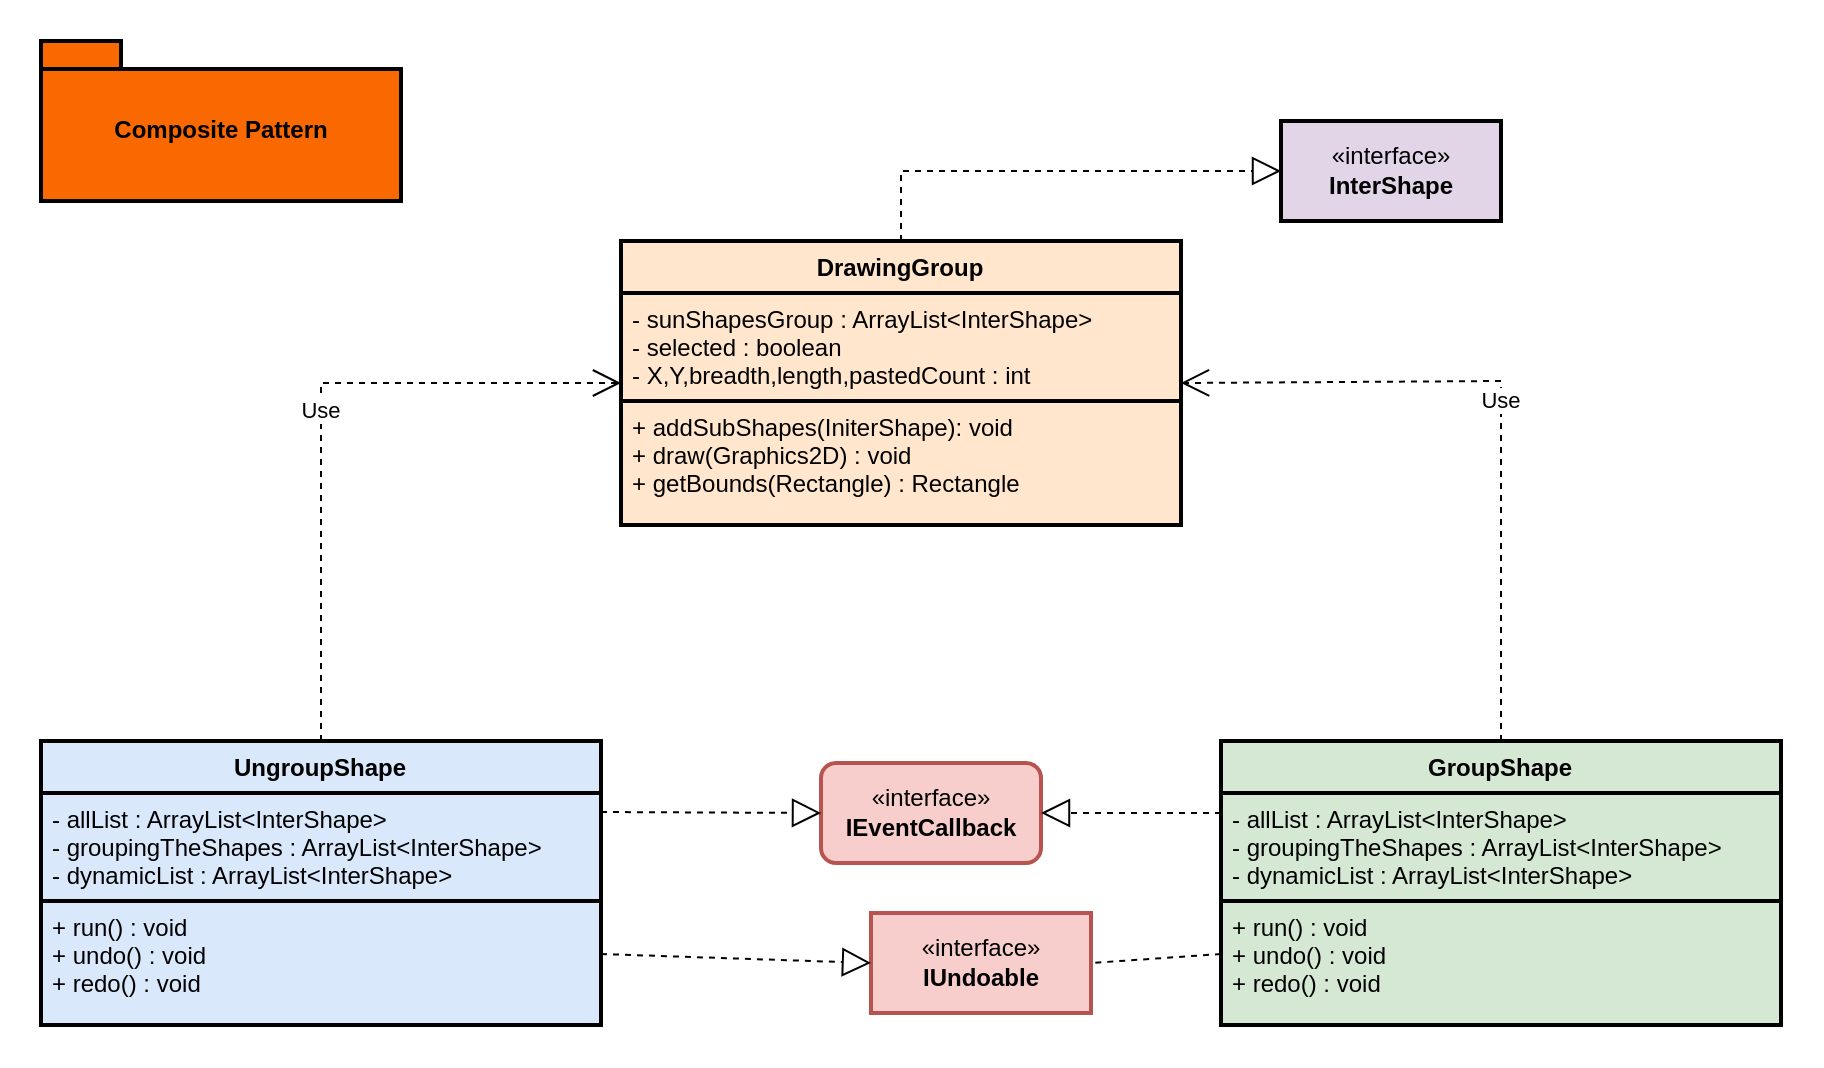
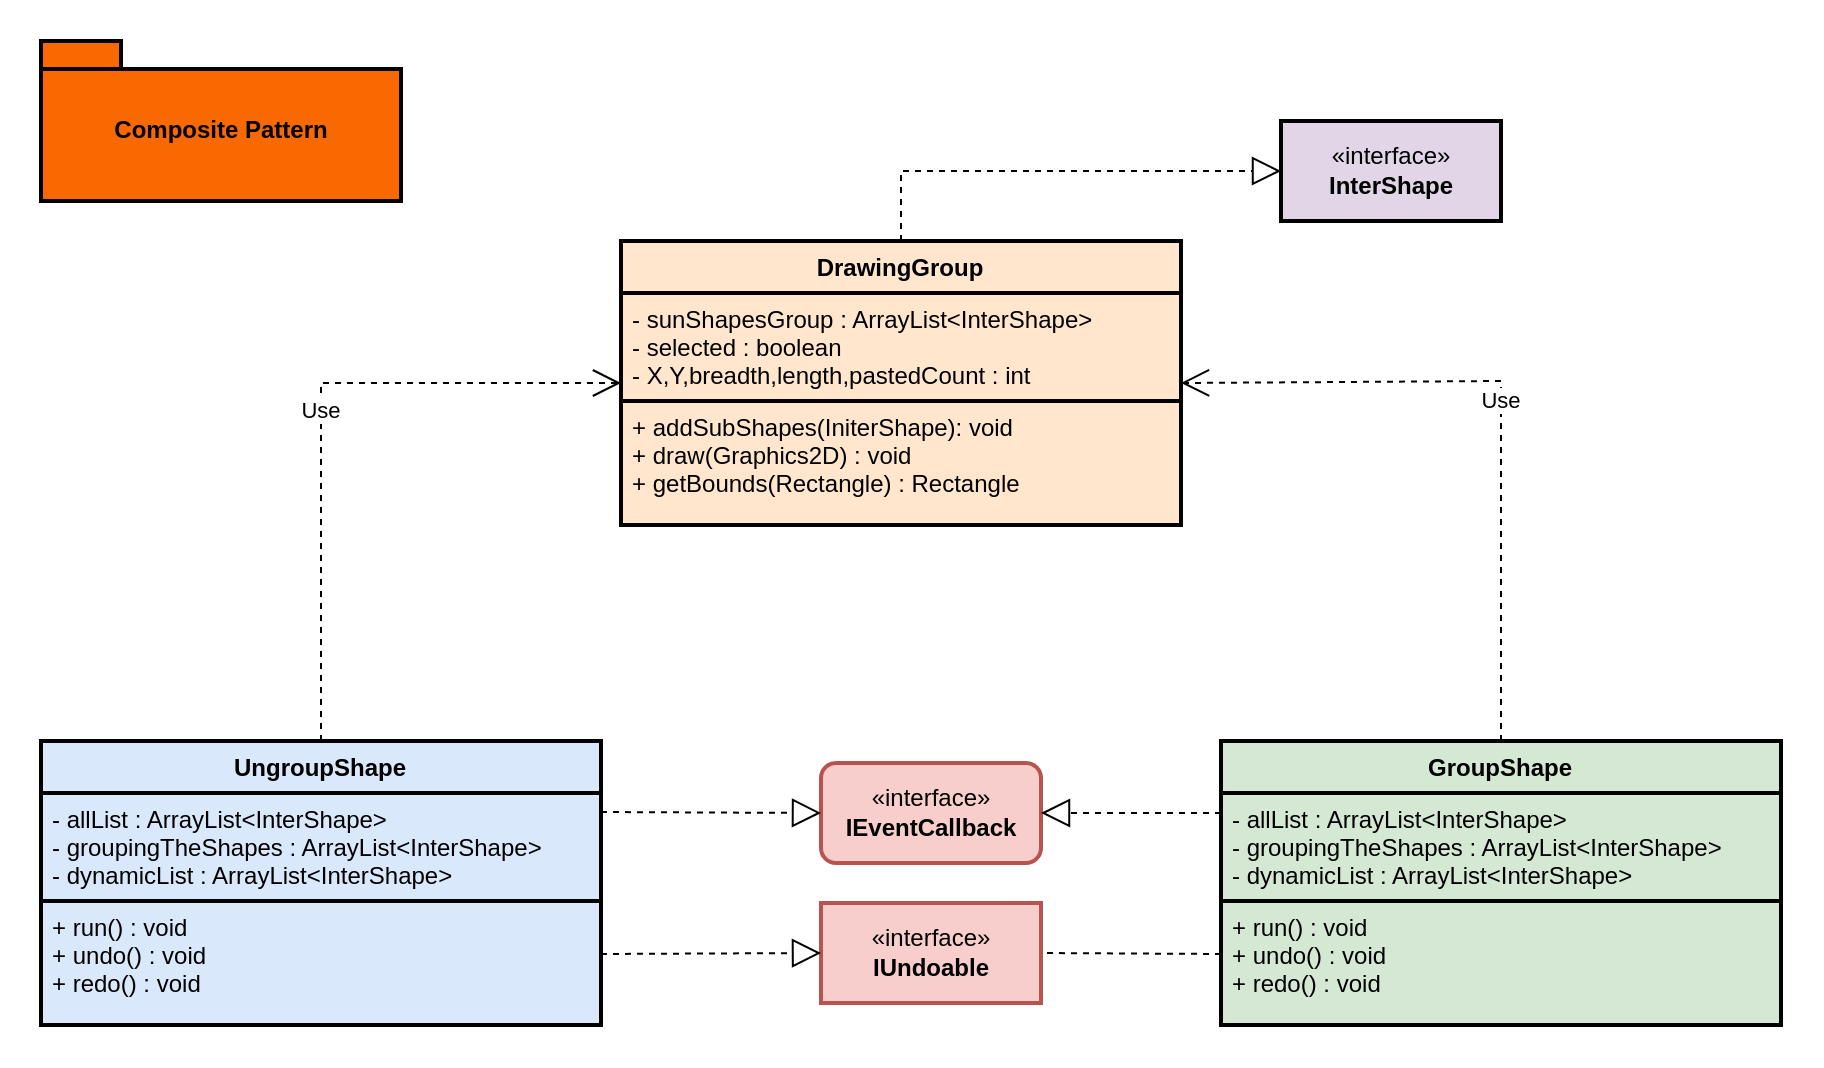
- <mxCell id="12" value="«interface»&lt;br&gt;&lt;b&gt;IUndoable&lt;/b&gt;" style="html=1;strokeColor=#b85450;strokeWidth=2;fillColor=#f8cecc;" vertex="1" parent="1"><mxGeometry x="435" y="456" width="110" height="50" as="geometry" /></mxCell>
+ <mxCell id="12" value="«interface»&lt;br&gt;&lt;b&gt;IUndoable&lt;/b&gt;" style="html=1;strokeColor=#b85450;strokeWidth=2;fillColor=#f8cecc;" vertex="1" parent="1"><mxGeometry x="410" y="451" width="110" height="50" as="geometry" /></mxCell>
